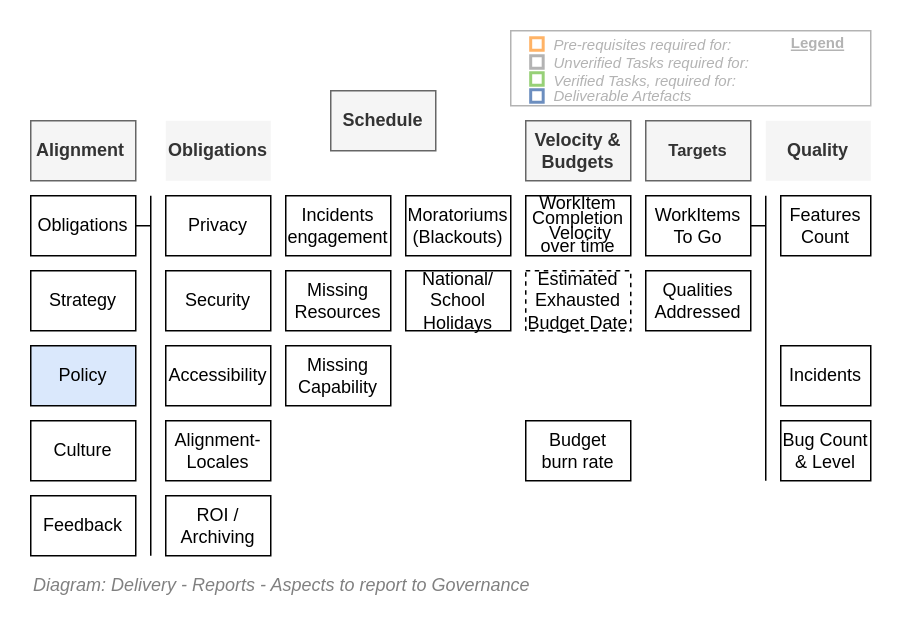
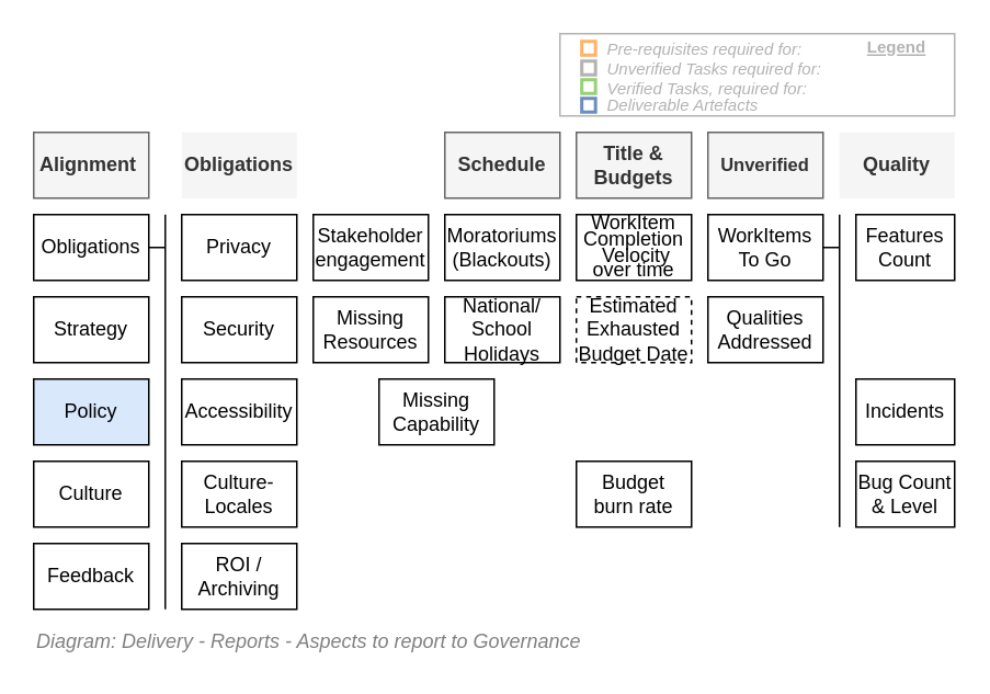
- <mxCell id="19" value="Schedule" style="rounded=0;whiteSpace=wrap;html=1;fillColor=#f5f5f5;strokeColor=#666666;fontColor=#333333;fontStyle=1" vertex="1" parent="1"><mxGeometry x="220" y="60" width="70" height="40" as="geometry" /></mxCell>
+ <mxCell id="19" value="Schedule" style="rounded=0;whiteSpace=wrap;html=1;fillColor=#f5f5f5;strokeColor=#666666;fontColor=#333333;fontStyle=1" vertex="1" parent="1"><mxGeometry x="270" y="80" width="70" height="40" as="geometry" /></mxCell>
- <mxCell id="20" value="Velocity &amp;amp; Budgets" style="rounded=0;whiteSpace=wrap;html=1;fillColor=#f5f5f5;strokeColor=#666666;fontColor=#333333;fontStyle=1" vertex="1" parent="1"><mxGeometry x="350" y="80" width="70" height="40" as="geometry" /></mxCell>
+ <mxCell id="20" value="Title &amp;amp; Budgets" style="rounded=0;whiteSpace=wrap;html=1;fillColor=#f5f5f5;strokeColor=#666666;fontColor=#333333;fontStyle=1" vertex="1" parent="1"><mxGeometry x="350" y="80" width="70" height="40" as="geometry" /></mxCell>
- <mxCell id="23" value="&lt;font style=&quot;font-size: 11px&quot;&gt;Targets&lt;/font&gt;" style="rounded=0;whiteSpace=wrap;html=1;fillColor=#f5f5f5;strokeColor=#666666;fontColor=#333333;fontStyle=1" vertex="1" parent="1"><mxGeometry x="430" y="80" width="70" height="40" as="geometry" /></mxCell>
+ <mxCell id="23" value="&lt;font style=&quot;font-size: 11px&quot;&gt;Unverified&lt;/font&gt;" style="rounded=0;whiteSpace=wrap;html=1;fillColor=#f5f5f5;strokeColor=#666666;fontColor=#333333;fontStyle=1" vertex="1" parent="1"><mxGeometry x="430" y="80" width="70" height="40" as="geometry" /></mxCell>
- <mxCell id="14" value="Incidents engagement" style="rounded=0;whiteSpace=wrap;html=1;" vertex="1" parent="1"><mxGeometry x="190" y="130" width="70" height="40" as="geometry" /></mxCell>
+ <mxCell id="14" value="Stakeholder engagement" style="rounded=0;whiteSpace=wrap;html=1;" vertex="1" parent="1"><mxGeometry x="190" y="130" width="70" height="40" as="geometry" /></mxCell>
- <mxCell id="16" value="Missing &lt;br&gt;Capability" style="rounded=0;whiteSpace=wrap;html=1;" vertex="1" parent="1"><mxGeometry x="190" y="230" width="70" height="40" as="geometry" /></mxCell>
+ <mxCell id="16" value="Missing &lt;br&gt;Capability" style="rounded=0;whiteSpace=wrap;html=1;" vertex="1" parent="1"><mxGeometry x="230" y="230" width="70" height="40" as="geometry" /></mxCell>
- <mxCell id="12" value="Alignment-Locales" style="rounded=0;whiteSpace=wrap;html=1;" vertex="1" parent="1"><mxGeometry x="110" y="280" width="70" height="40" as="geometry" /></mxCell>
+ <mxCell id="12" value="Culture-Locales" style="rounded=0;whiteSpace=wrap;html=1;" vertex="1" parent="1"><mxGeometry x="110" y="280" width="70" height="40" as="geometry" /></mxCell>
